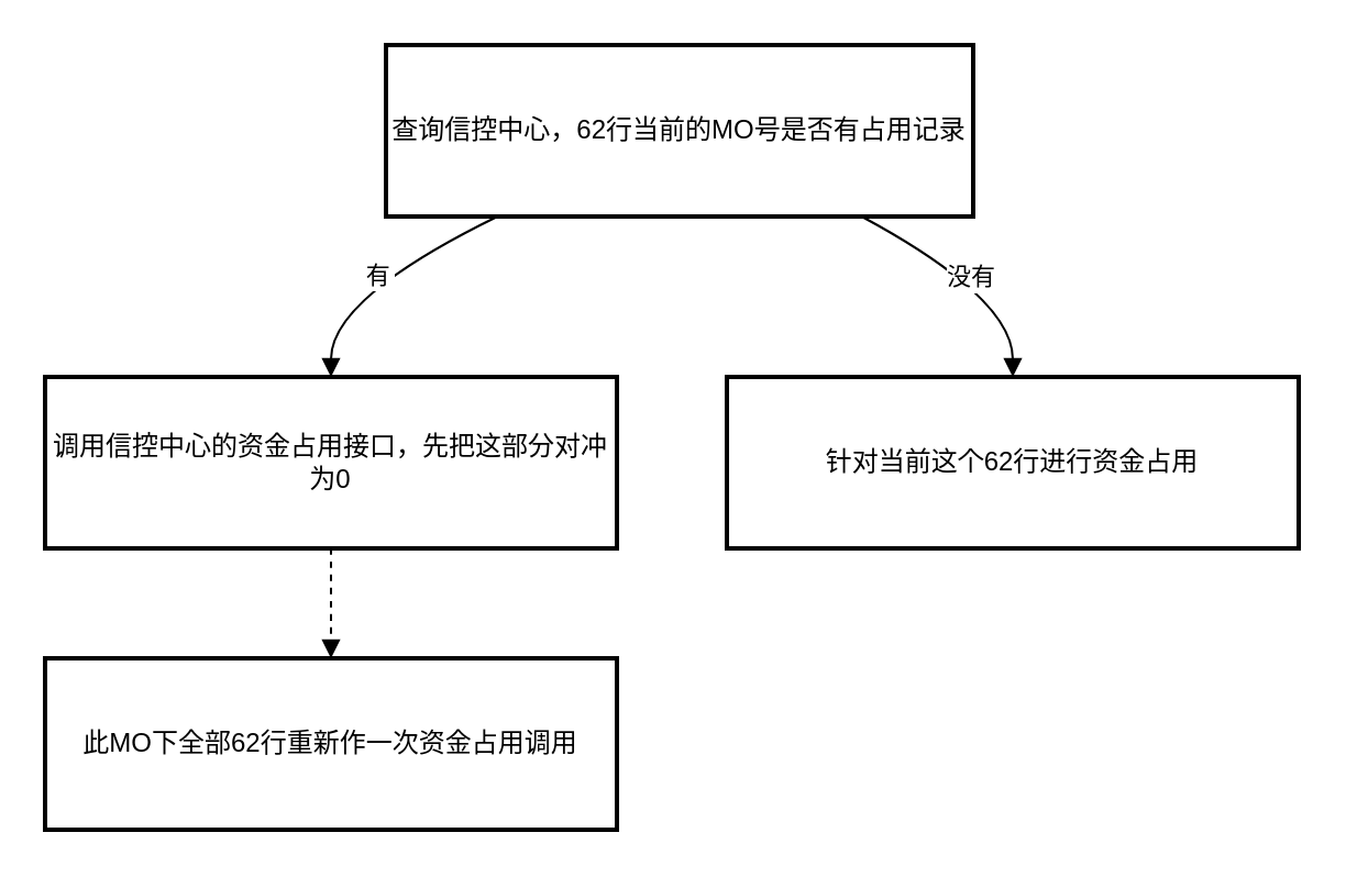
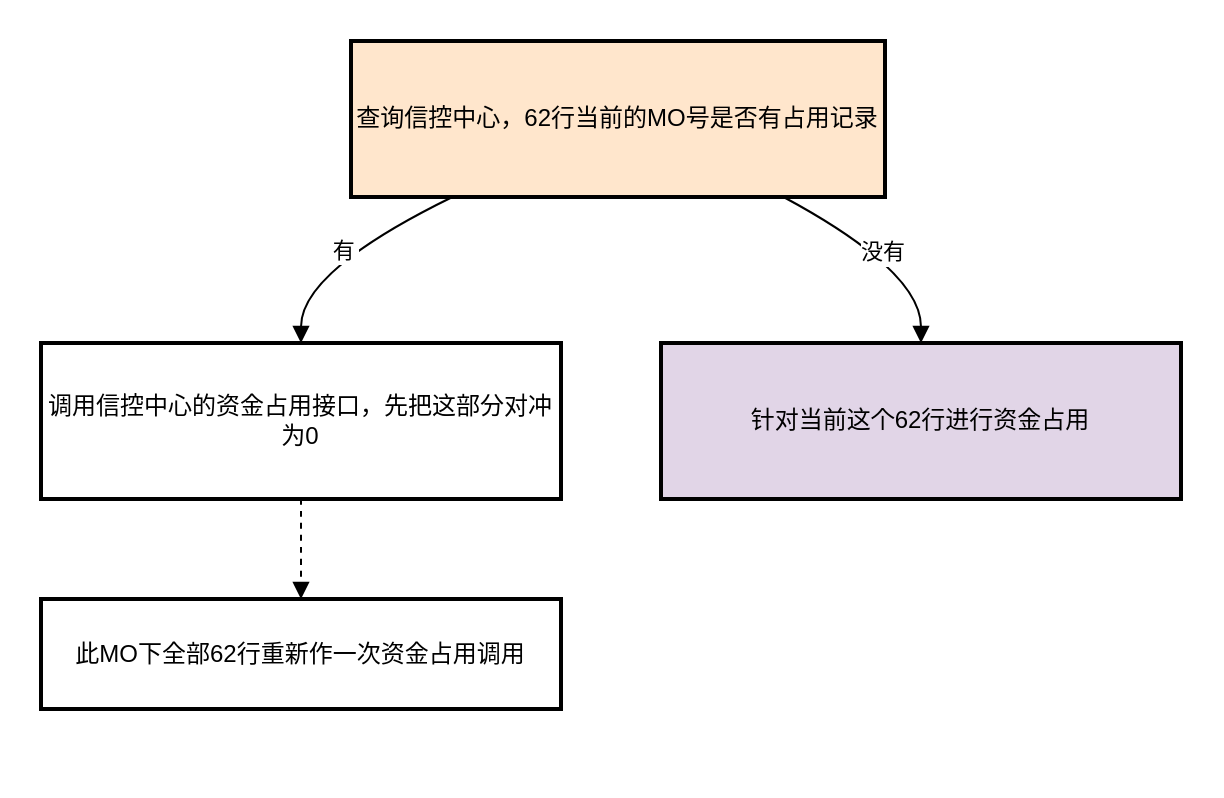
- <mxCell id="2" value="查询信控中心，62行当前的MO号是否有占用记录" style="whiteSpace=wrap;strokeWidth=2;" parent="1" vertex="1"><mxGeometry x="175" y="20" width="267" height="78" as="geometry" /></mxCell>
+ <mxCell id="2" value="查询信控中心，62行当前的MO号是否有占用记录" style="whiteSpace=wrap;strokeWidth=2;fillColor=#ffe6cc;" parent="1" vertex="1"><mxGeometry x="175" y="20" width="267" height="78" as="geometry" /></mxCell>
- <mxCell id="4" value="针对当前这个62行进行资金占用" style="whiteSpace=wrap;strokeWidth=2;" parent="1" vertex="1"><mxGeometry x="330" y="171" width="260" height="78" as="geometry" /></mxCell>
+ <mxCell id="4" value="针对当前这个62行进行资金占用" style="whiteSpace=wrap;strokeWidth=2;fillColor=#e1d5e7;" parent="1" vertex="1"><mxGeometry x="330" y="171" width="260" height="78" as="geometry" /></mxCell>
- <mxCell id="5" value="此MO下全部62行重新作一次资金占用调用" style="whiteSpace=wrap;strokeWidth=2;" parent="1" vertex="1"><mxGeometry x="20" y="299" width="260" height="78" as="geometry" /></mxCell>
+ <mxCell id="5" value="此MO下全部62行重新作一次资金占用调用" style="whiteSpace=wrap;strokeWidth=2;" parent="1" vertex="1"><mxGeometry x="20" y="299" width="260" height="55" as="geometry" /></mxCell>
